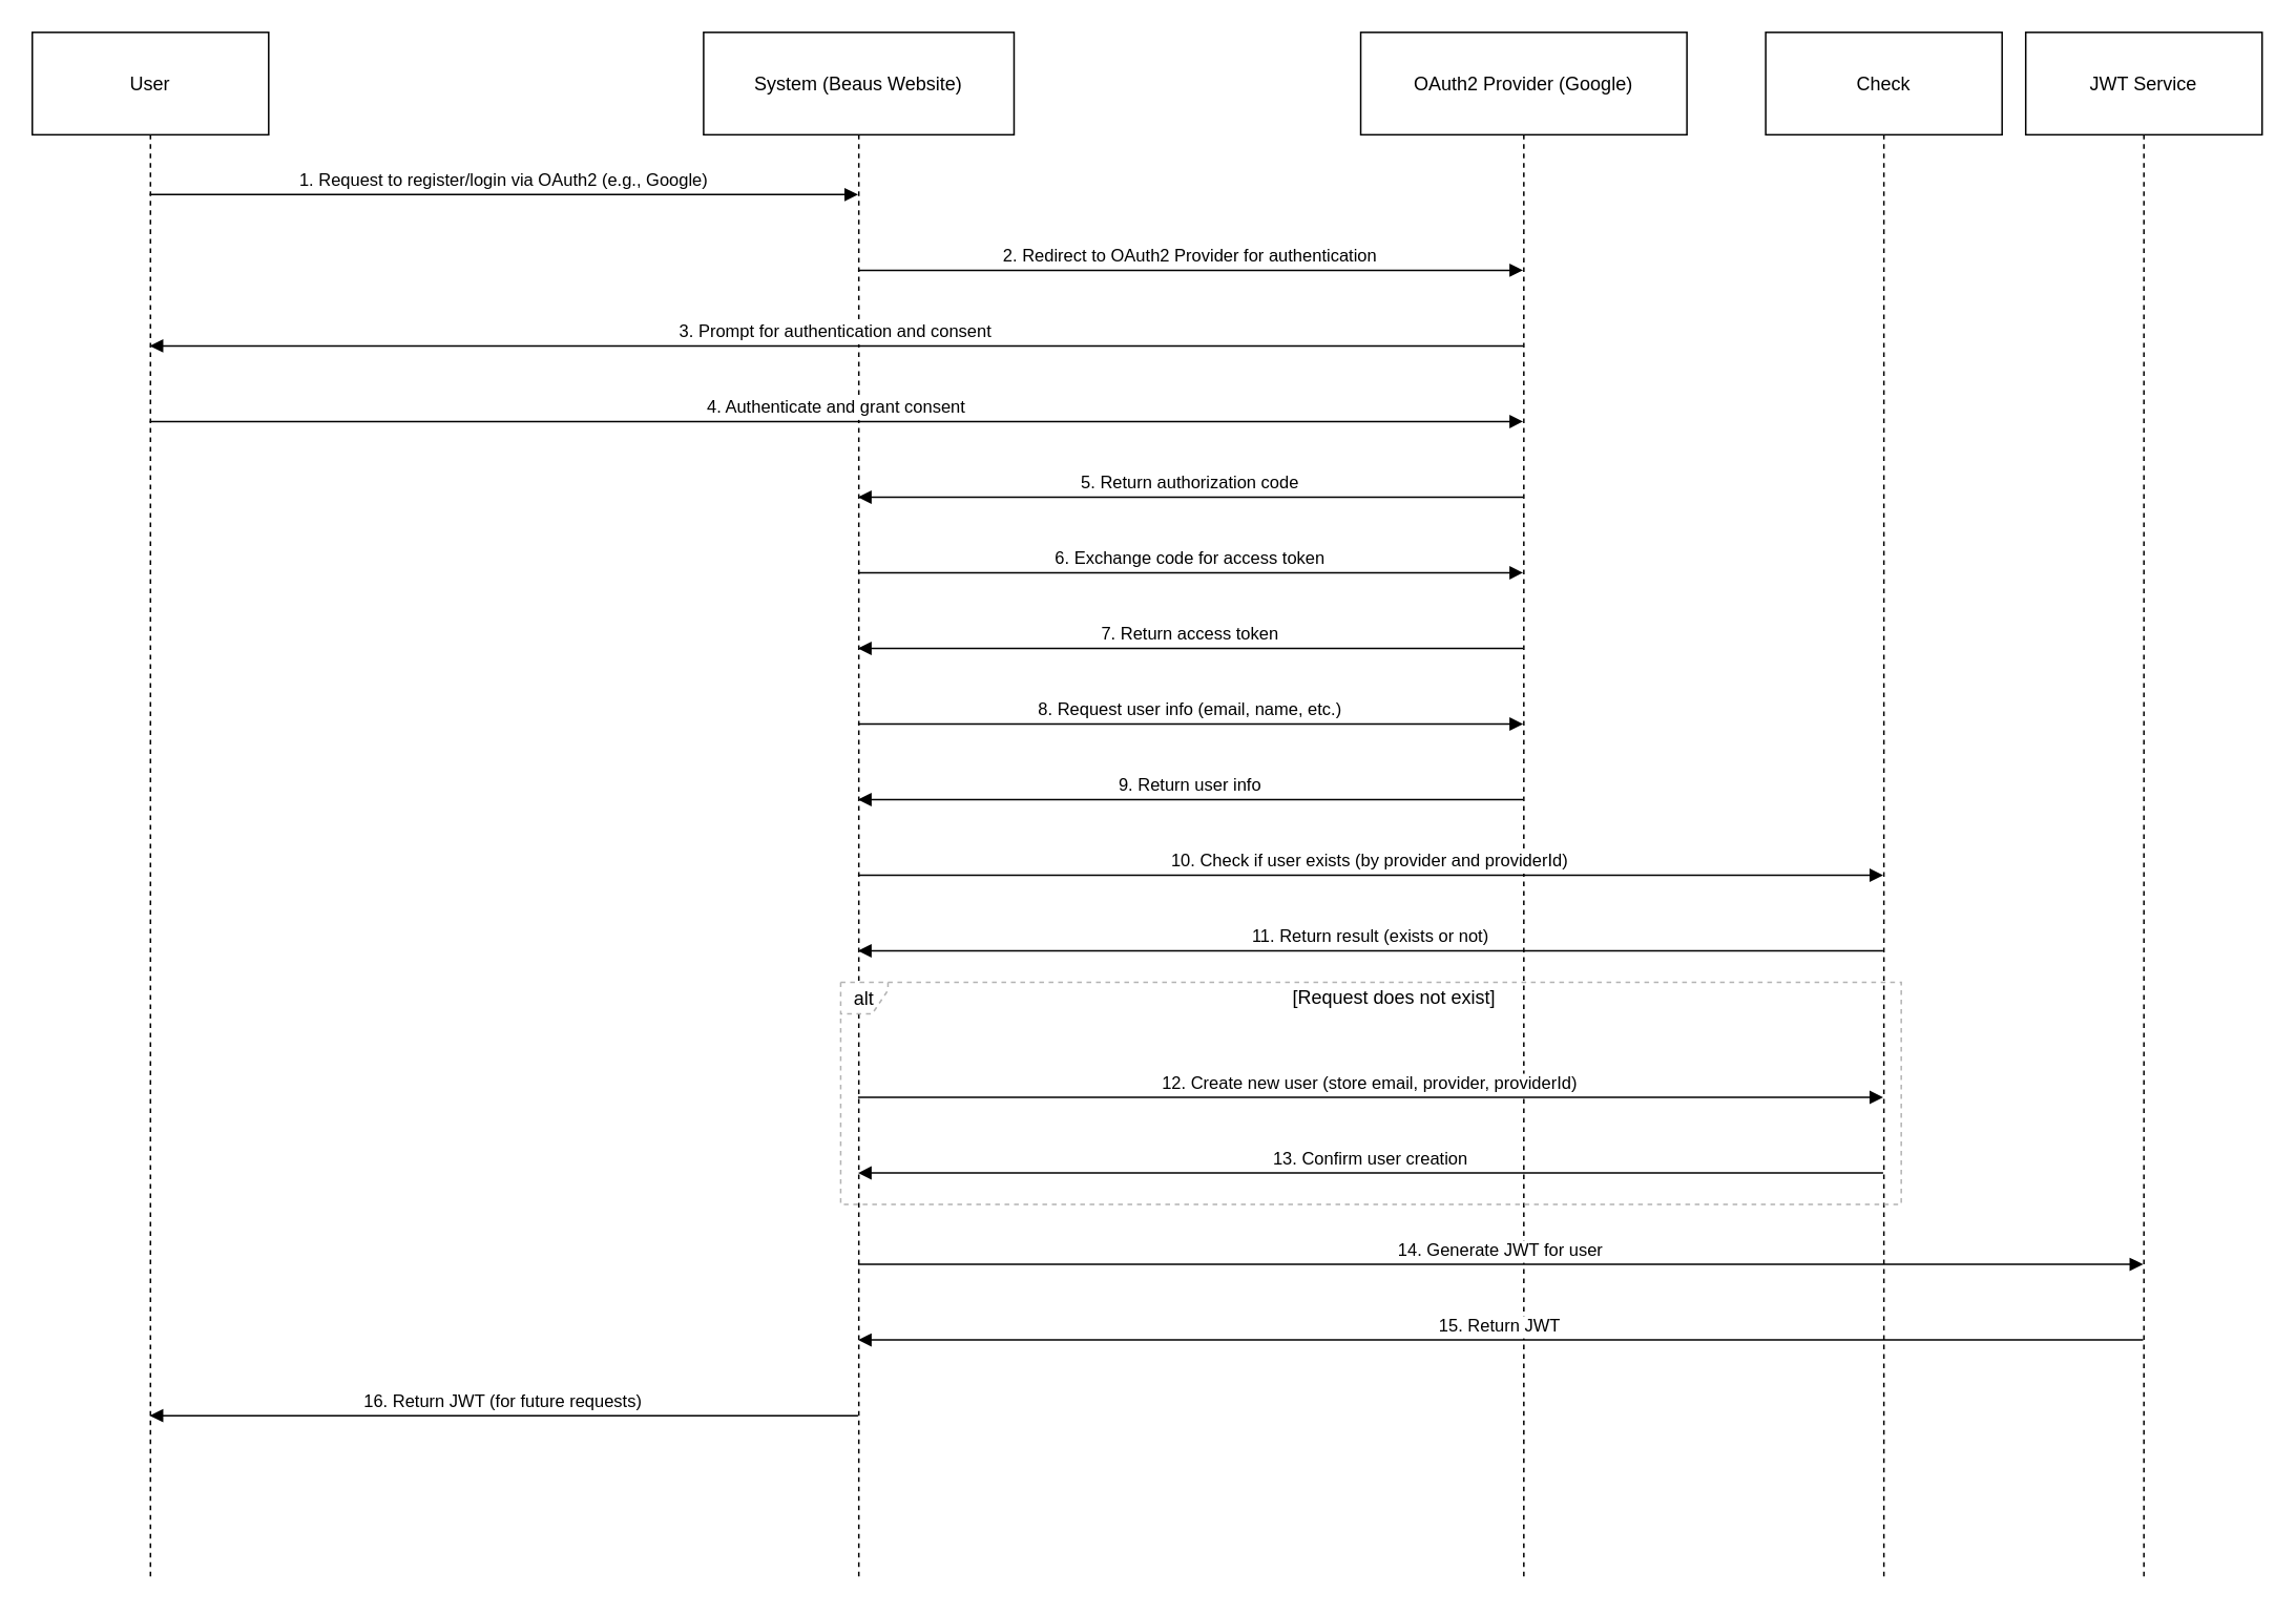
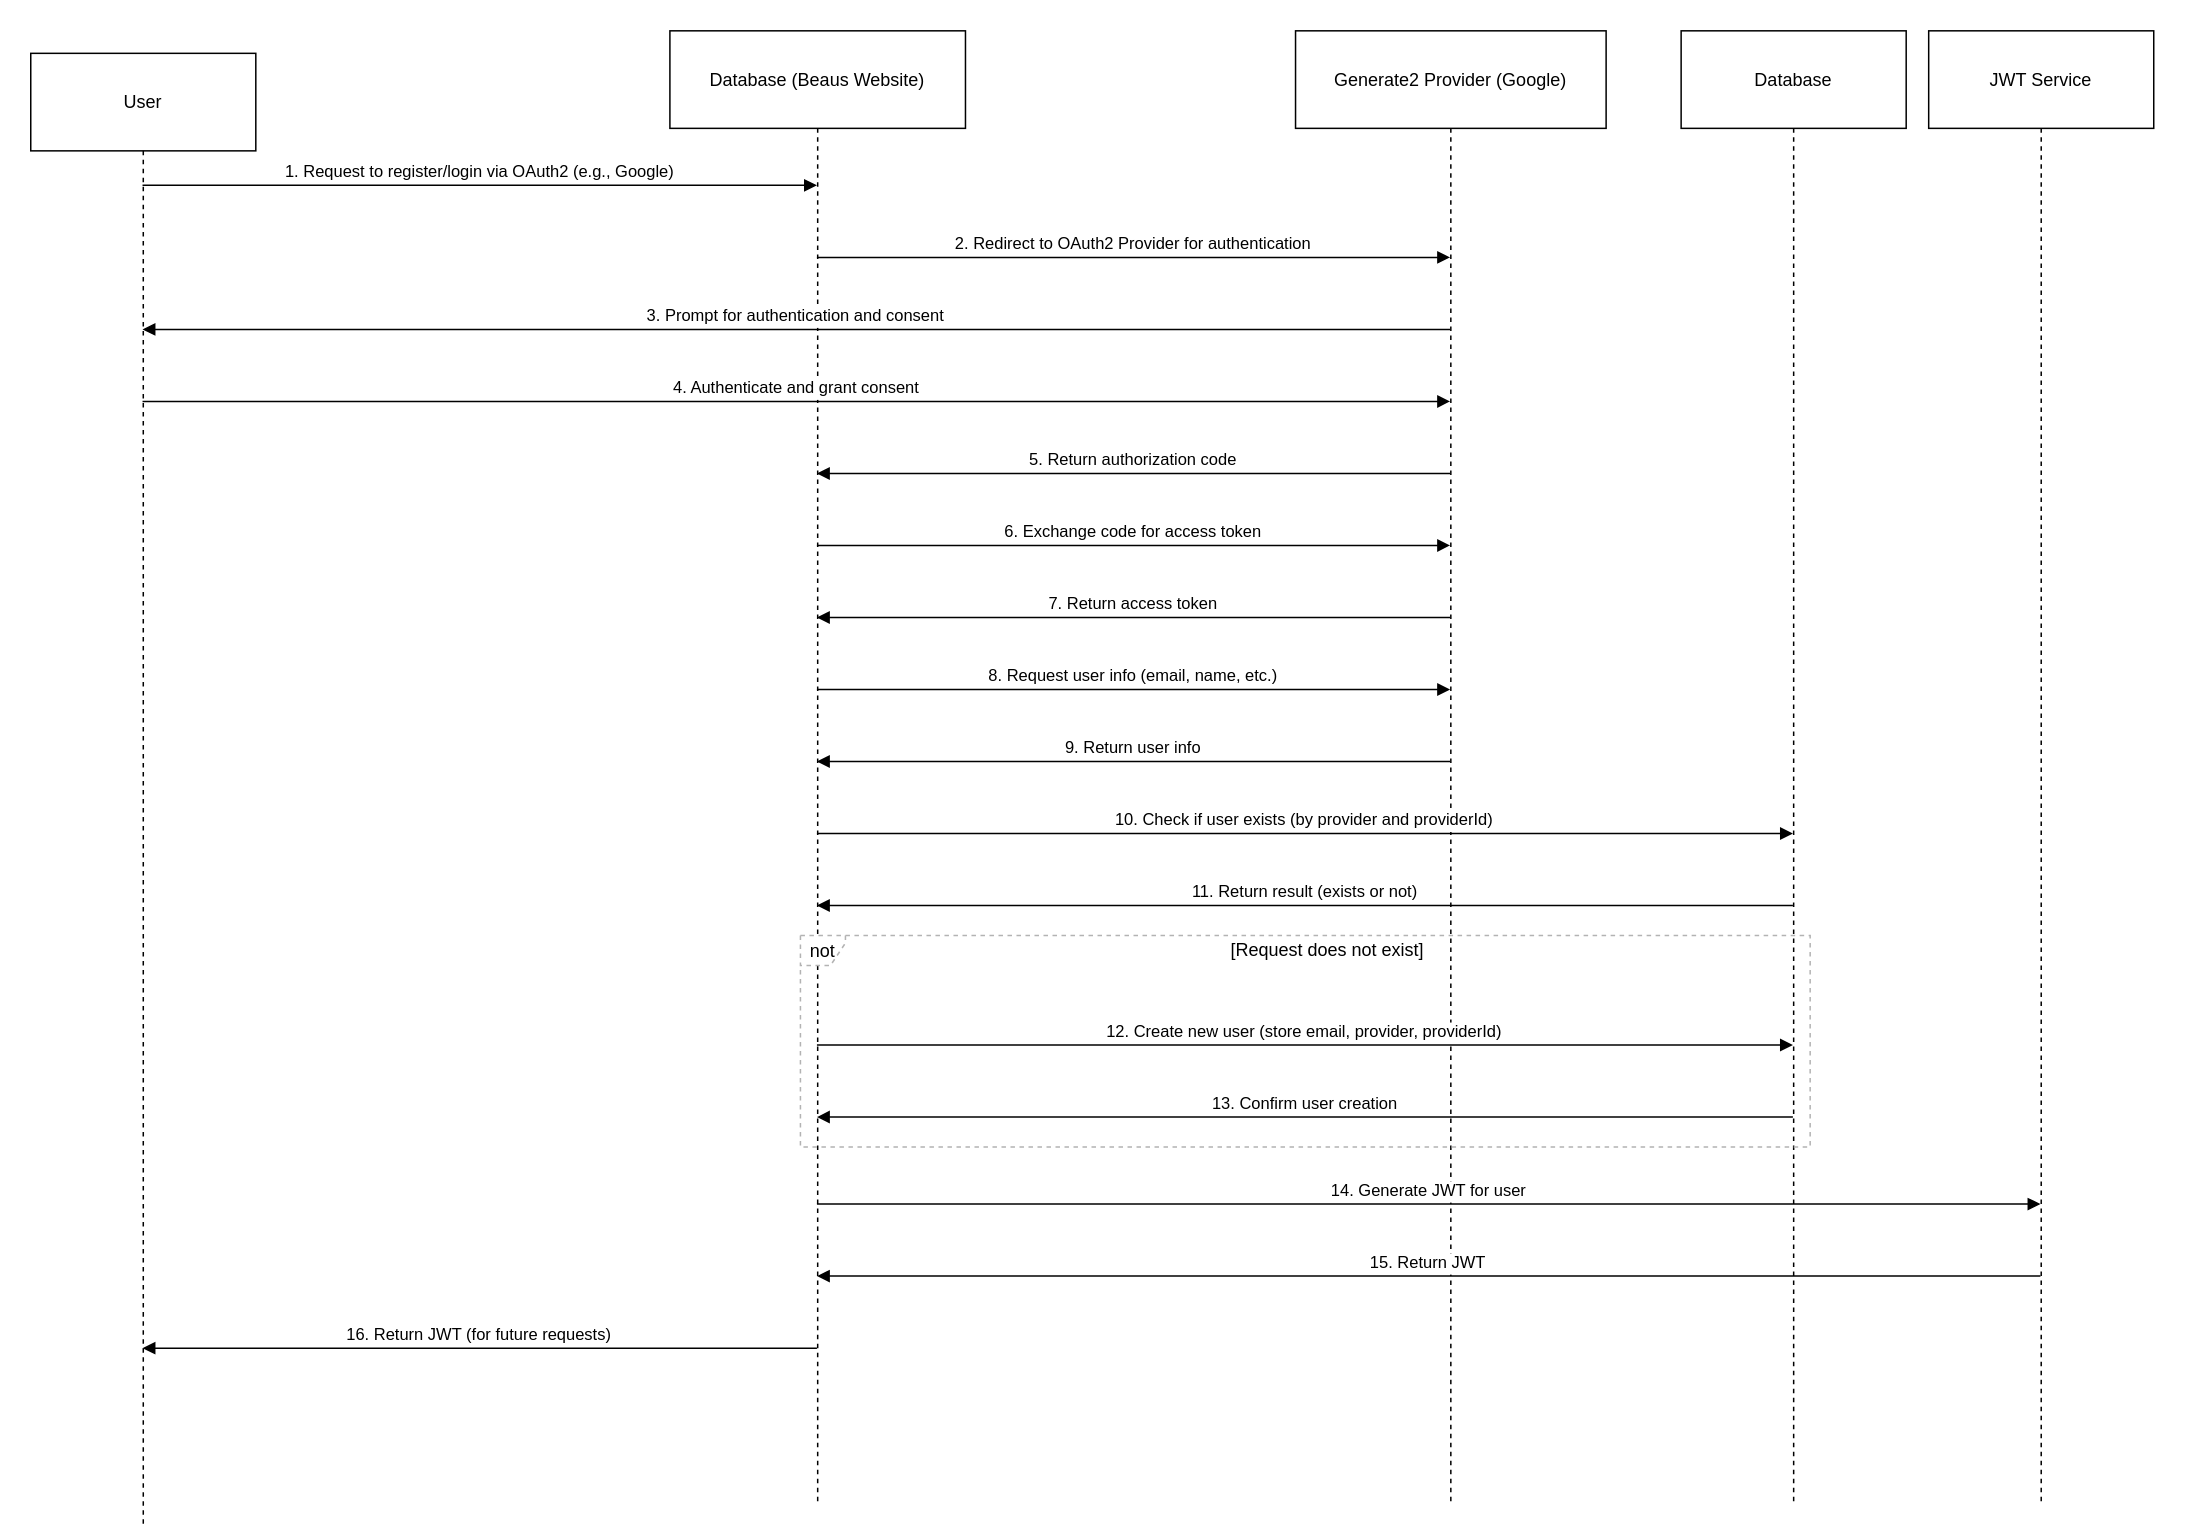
- <mxCell id="3" value="System (Beaus Website)" style="shape=umlLifeline;perimeter=lifelinePerimeter;whiteSpace=wrap;container=1;dropTarget=0;collapsible=0;recursiveResize=0;outlineConnect=0;portConstraint=eastwest;newEdgeStyle={&quot;edgeStyle&quot;:&quot;elbowEdgeStyle&quot;,&quot;elbow&quot;:&quot;vertical&quot;,&quot;curved&quot;:0,&quot;rounded&quot;:0};size=65;" vertex="1" parent="1"><mxGeometry x="446" y="20" width="197" height="983" as="geometry" /></mxCell>
+ <mxCell id="3" value="Database (Beaus Website)" style="shape=umlLifeline;perimeter=lifelinePerimeter;whiteSpace=wrap;container=1;dropTarget=0;collapsible=0;recursiveResize=0;outlineConnect=0;portConstraint=eastwest;newEdgeStyle={&quot;edgeStyle&quot;:&quot;elbowEdgeStyle&quot;,&quot;elbow&quot;:&quot;vertical&quot;,&quot;curved&quot;:0,&quot;rounded&quot;:0};size=65;" vertex="1" parent="1"><mxGeometry x="446" y="20" width="197" height="983" as="geometry" /></mxCell>
- <mxCell id="4" value="OAuth2 Provider (Google)" style="shape=umlLifeline;perimeter=lifelinePerimeter;whiteSpace=wrap;container=1;dropTarget=0;collapsible=0;recursiveResize=0;outlineConnect=0;portConstraint=eastwest;newEdgeStyle={&quot;edgeStyle&quot;:&quot;elbowEdgeStyle&quot;,&quot;elbow&quot;:&quot;vertical&quot;,&quot;curved&quot;:0,&quot;rounded&quot;:0};size=65;" vertex="1" parent="1"><mxGeometry x="863" y="20" width="207" height="983" as="geometry" /></mxCell>
+ <mxCell id="4" value="Generate2 Provider (Google)" style="shape=umlLifeline;perimeter=lifelinePerimeter;whiteSpace=wrap;container=1;dropTarget=0;collapsible=0;recursiveResize=0;outlineConnect=0;portConstraint=eastwest;newEdgeStyle={&quot;edgeStyle&quot;:&quot;elbowEdgeStyle&quot;,&quot;elbow&quot;:&quot;vertical&quot;,&quot;curved&quot;:0,&quot;rounded&quot;:0};size=65;" vertex="1" parent="1"><mxGeometry x="863" y="20" width="207" height="983" as="geometry" /></mxCell>
- <mxCell id="5" value="Check" style="shape=umlLifeline;perimeter=lifelinePerimeter;whiteSpace=wrap;container=1;dropTarget=0;collapsible=0;recursiveResize=0;outlineConnect=0;portConstraint=eastwest;newEdgeStyle={&quot;edgeStyle&quot;:&quot;elbowEdgeStyle&quot;,&quot;elbow&quot;:&quot;vertical&quot;,&quot;curved&quot;:0,&quot;rounded&quot;:0};size=65;" vertex="1" parent="1"><mxGeometry x="1120" y="20" width="150" height="983" as="geometry" /></mxCell>
+ <mxCell id="5" value="Database" style="shape=umlLifeline;perimeter=lifelinePerimeter;whiteSpace=wrap;container=1;dropTarget=0;collapsible=0;recursiveResize=0;outlineConnect=0;portConstraint=eastwest;newEdgeStyle={&quot;edgeStyle&quot;:&quot;elbowEdgeStyle&quot;,&quot;elbow&quot;:&quot;vertical&quot;,&quot;curved&quot;:0,&quot;rounded&quot;:0};size=65;" vertex="1" parent="1"><mxGeometry x="1120" y="20" width="150" height="983" as="geometry" /></mxCell>
- <mxCell id="2" value="User" style="shape=umlLifeline;perimeter=lifelinePerimeter;whiteSpace=wrap;container=1;dropTarget=0;collapsible=0;recursiveResize=0;outlineConnect=0;portConstraint=eastwest;newEdgeStyle={&quot;edgeStyle&quot;:&quot;elbowEdgeStyle&quot;,&quot;elbow&quot;:&quot;vertical&quot;,&quot;curved&quot;:0,&quot;rounded&quot;:0};size=65;" vertex="1" parent="1"><mxGeometry x="20" y="20" width="150" height="983" as="geometry" /></mxCell>
+ <mxCell id="2" value="User" style="shape=umlLifeline;perimeter=lifelinePerimeter;whiteSpace=wrap;container=1;dropTarget=0;collapsible=0;recursiveResize=0;outlineConnect=0;portConstraint=eastwest;newEdgeStyle={&quot;edgeStyle&quot;:&quot;elbowEdgeStyle&quot;,&quot;elbow&quot;:&quot;vertical&quot;,&quot;curved&quot;:0,&quot;rounded&quot;:0};size=65;" vertex="1" parent="1"><mxGeometry x="20" y="35" width="150" height="983" as="geometry" /></mxCell>
- <mxCell id="7" value="alt" style="shape=umlFrame;dashed=1;pointerEvents=0;dropTarget=0;strokeColor=#B3B3B3;height=20;width=30" vertex="1" parent="1"><mxGeometry x="533" y="623" width="673" height="141" as="geometry" /></mxCell>
+ <mxCell id="7" value="not" style="shape=umlFrame;dashed=1;pointerEvents=0;dropTarget=0;strokeColor=#B3B3B3;height=20;width=30" vertex="1" parent="1"><mxGeometry x="533" y="623" width="673" height="141" as="geometry" /></mxCell>
